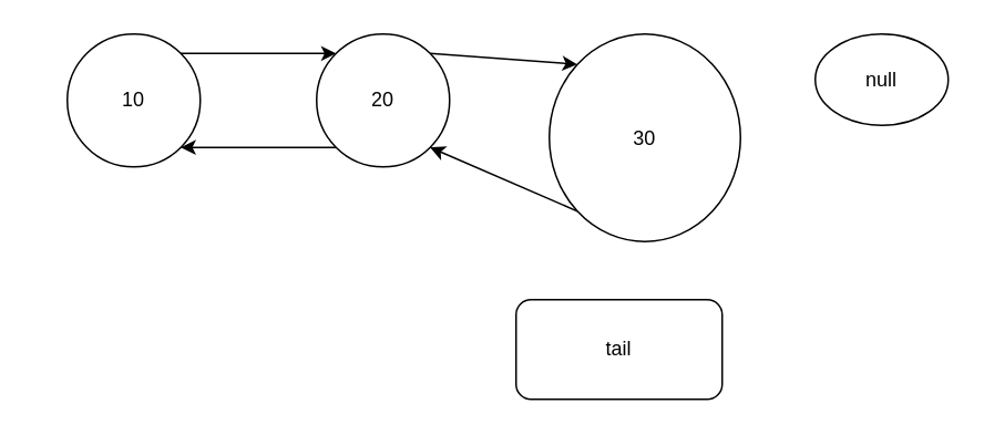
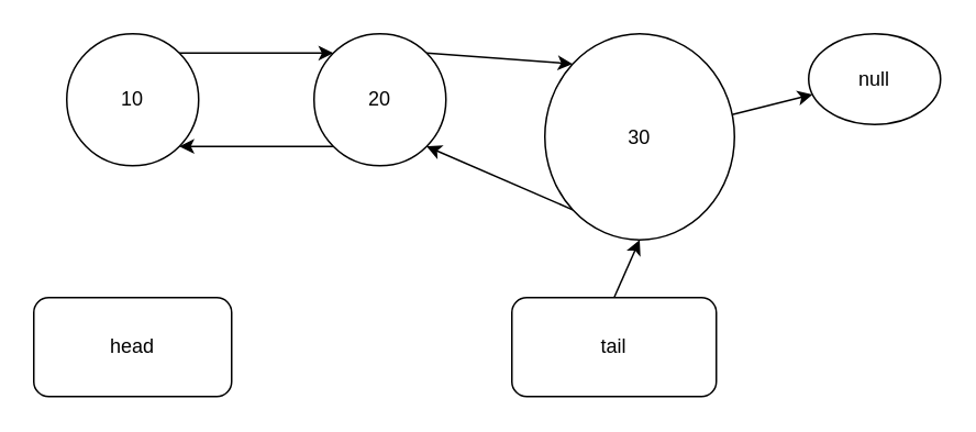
+ <mxCell id="11" value="" style="edgeStyle=none;html=1;" parent="1" source="12" target="13" edge="1"><mxGeometry relative="1" as="geometry" /></mxCell>
+ <mxCell id="8" style="edgeStyle=none;html=1;exitX=0.5;exitY=0;exitDx=0;exitDy=0;entryX=0.5;entryY=1;entryDx=0;entryDy=0;" parent="1" source="9" target="12" edge="1"><mxGeometry relative="1" as="geometry" /></mxCell>
+ <mxCell id="7" value="head" style="rounded=1;whiteSpace=wrap;html=1;" parent="1" vertex="1"><mxGeometry x="20" y="180" width="120" height="60" as="geometry" /></mxCell>
